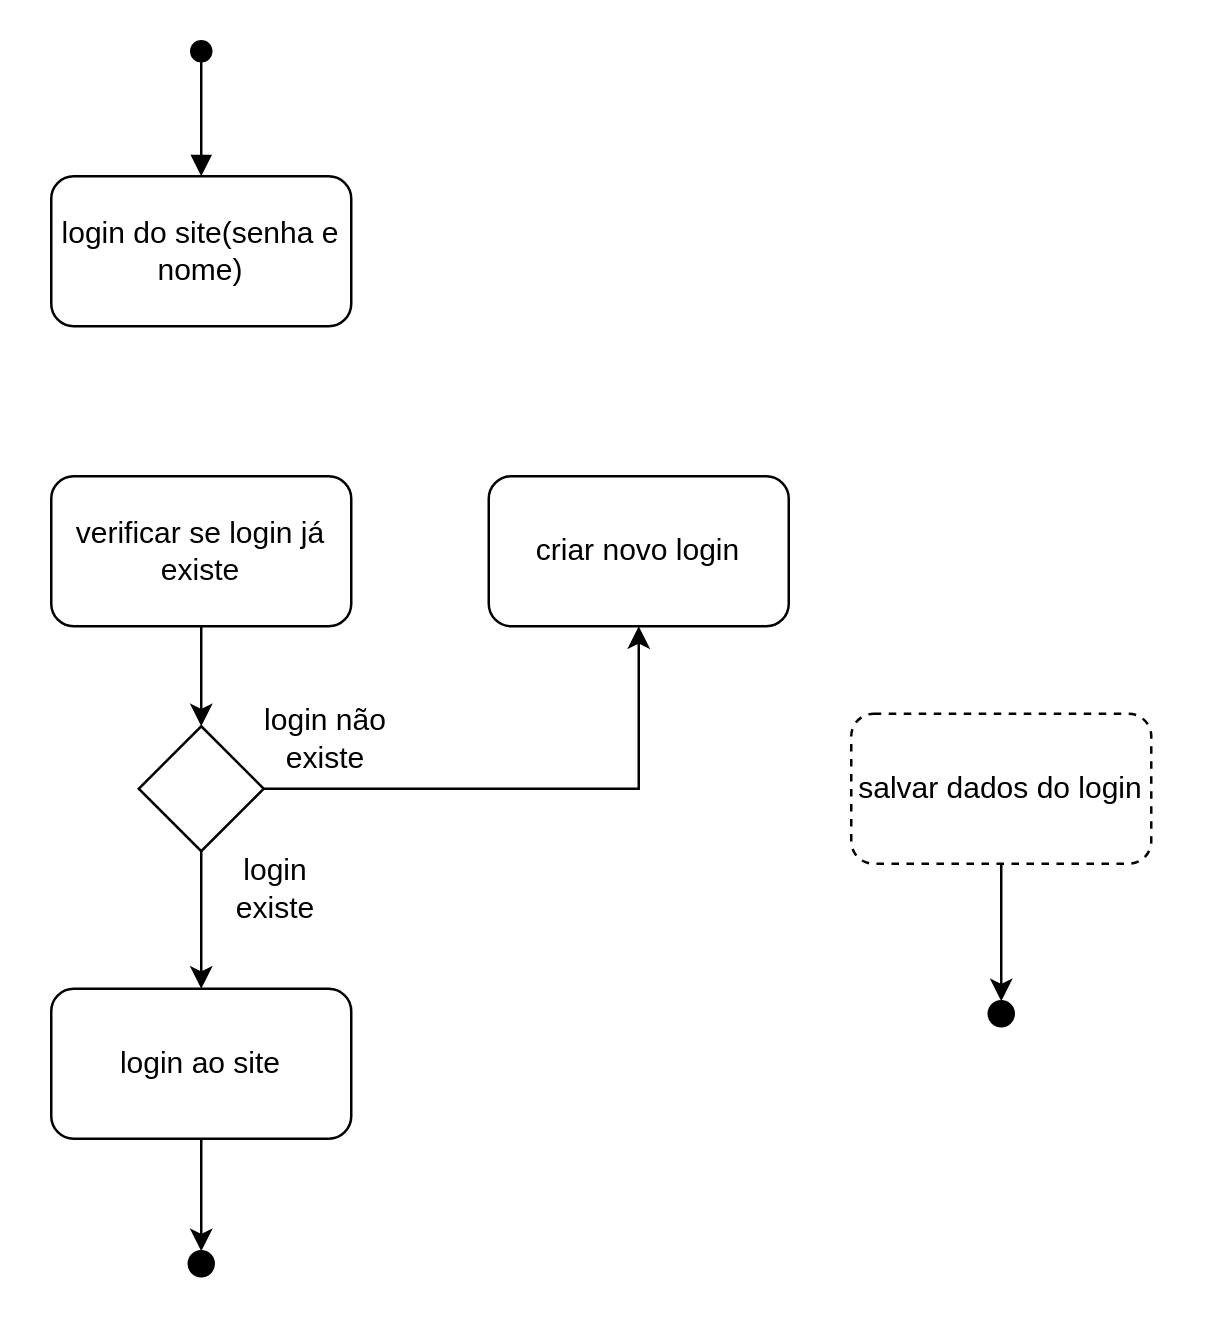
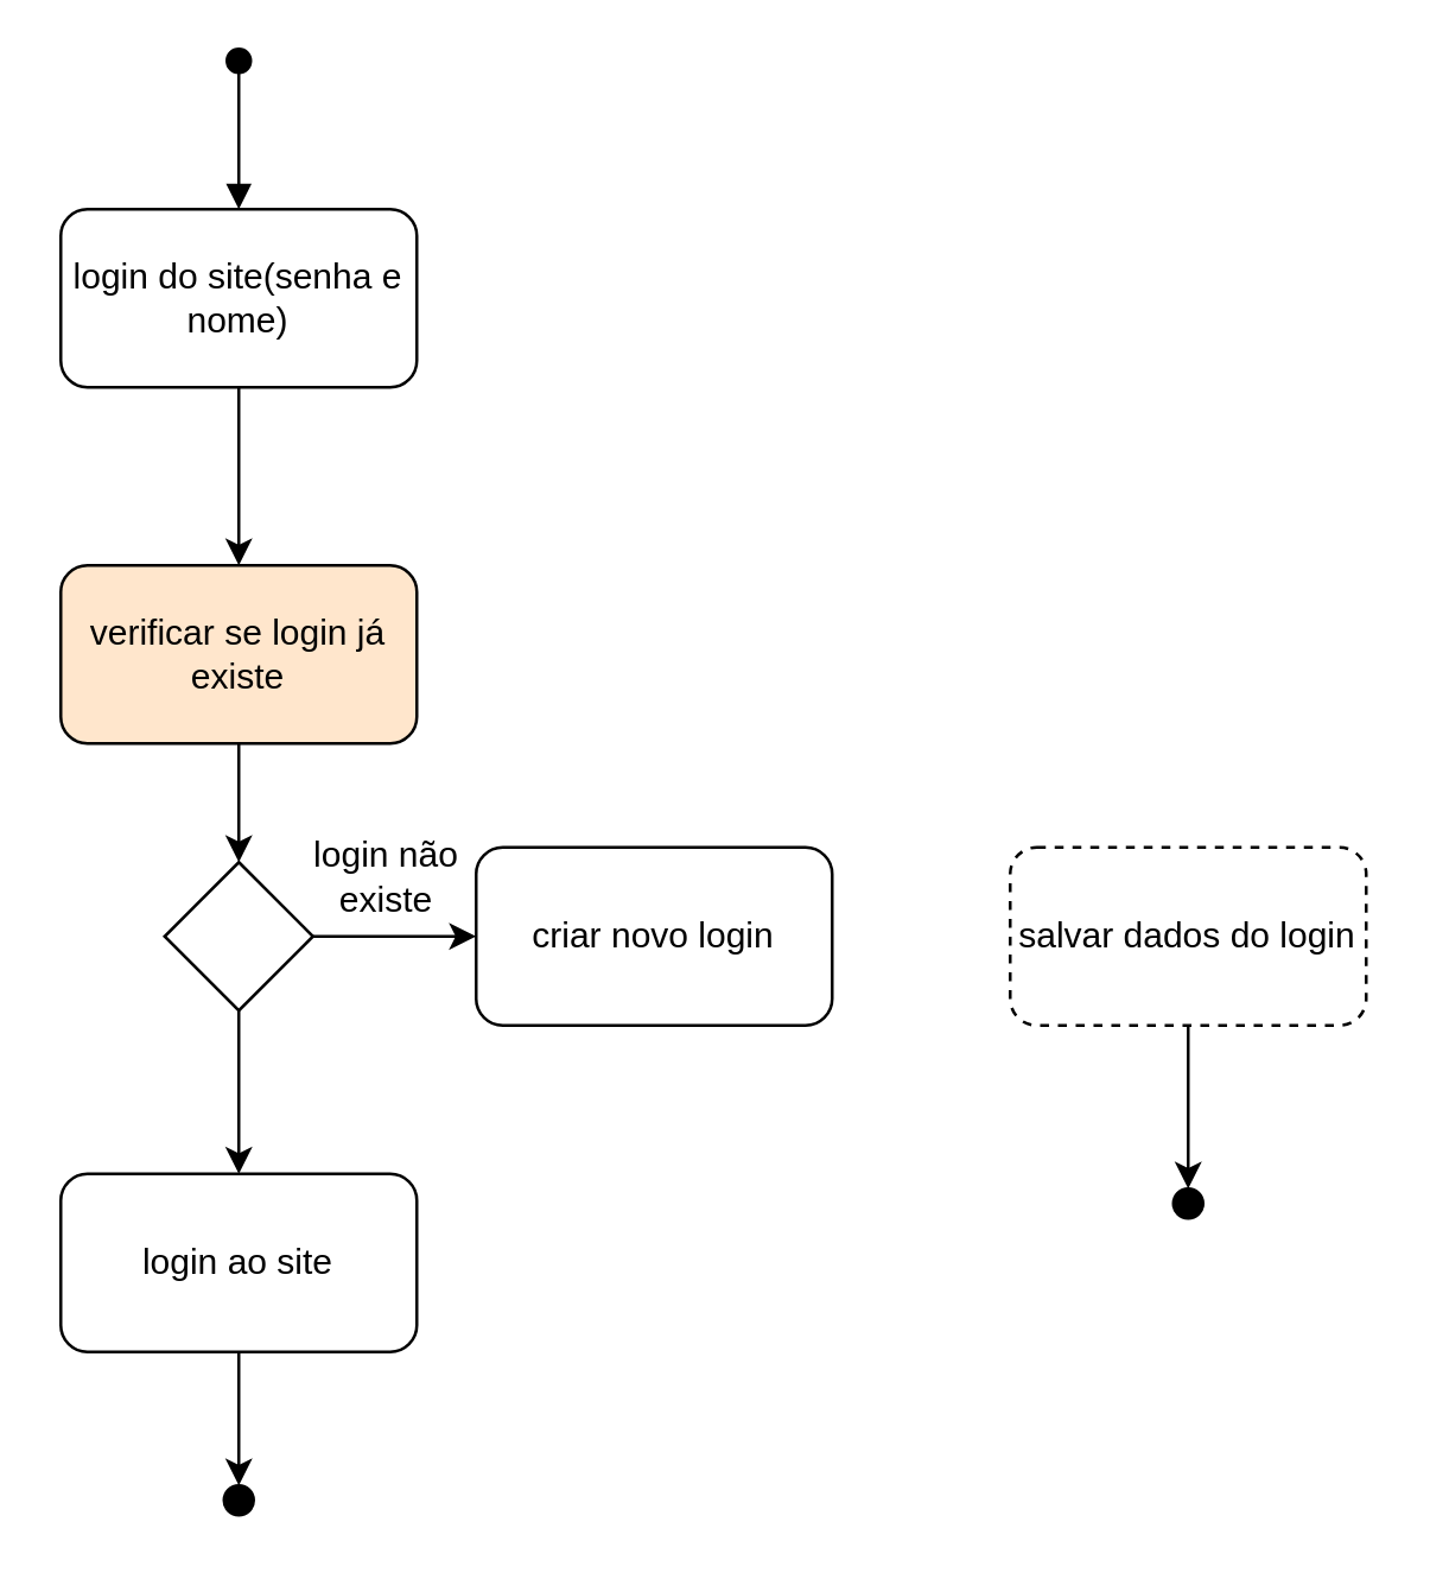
+ <mxCell id="3" value="" style="edgeStyle=orthogonalEdgeStyle;rounded=0;orthogonalLoop=1;jettySize=auto;html=1;" edge="1" parent="1" source="4" target="6"><mxGeometry relative="1" as="geometry" /></mxCell>
- <mxCell id="6" value="verificar se login já existe" style="rounded=1;whiteSpace=wrap;html=1;" vertex="1" parent="1"><mxGeometry x="20" y="190" width="120" height="60" as="geometry" /></mxCell>
+ <mxCell id="6" value="verificar se login já existe" style="rounded=1;whiteSpace=wrap;html=1;fillColor=#ffe6cc;" vertex="1" parent="1"><mxGeometry x="20" y="190" width="120" height="60" as="geometry" /></mxCell>
- <mxCell id="10" value="criar novo login" style="rounded=1;whiteSpace=wrap;html=1;" vertex="1" parent="1"><mxGeometry x="195" y="190" width="120" height="60" as="geometry" /></mxCell>
+ <mxCell id="10" value="criar novo login" style="rounded=1;whiteSpace=wrap;html=1;" vertex="1" parent="1"><mxGeometry x="160" y="285" width="120" height="60" as="geometry" /></mxCell>
- <mxCell id="17" value="login existe" style="text;html=1;strokeColor=none;fillColor=none;align=center;verticalAlign=middle;whiteSpace=wrap;rounded=0;" vertex="1" parent="1"><mxGeometry x="80" y="340" width="60" height="30" as="geometry" /></mxCell>
